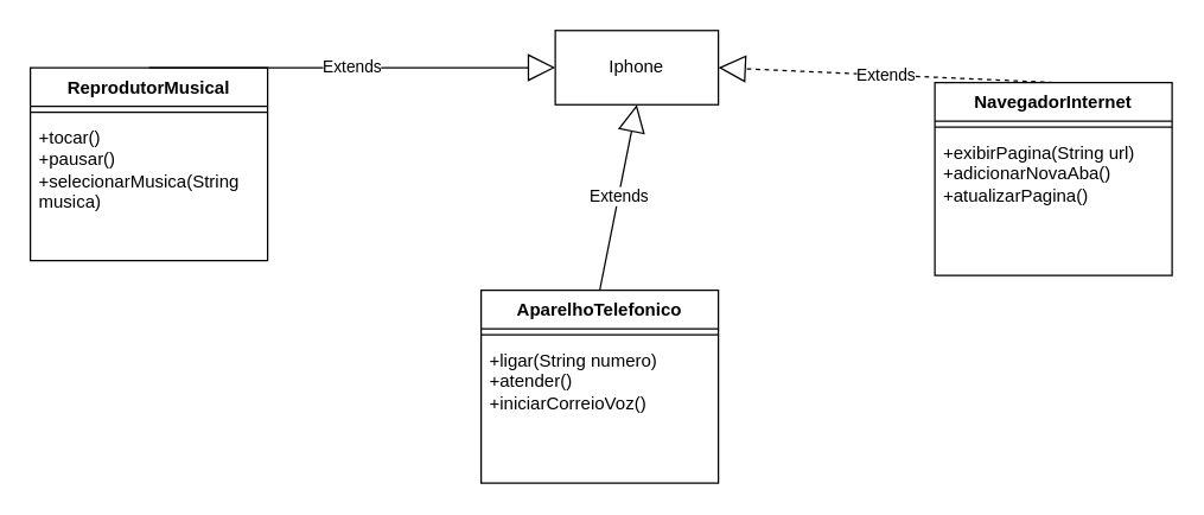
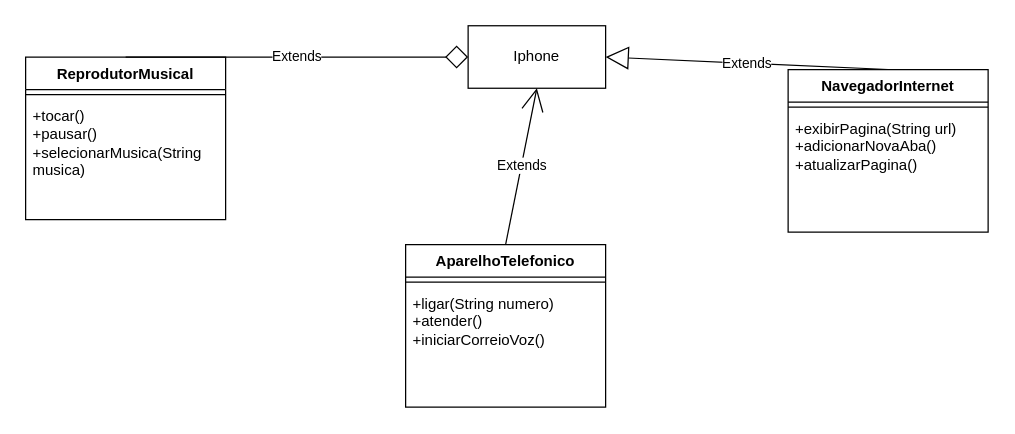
- <mxCell id="12" value="Extends" style="endArrow=block;endSize=16;endFill=0;html=1;rounded=0;exitX=0.5;exitY=0;exitDx=0;exitDy=0;entryX=0;entryY=0.5;entryDx=0;entryDy=0;" edge="1" parent="1" source="2" target="11"><mxGeometry width="160" relative="1" as="geometry"><mxPoint x="490" y="255" as="sourcePoint" /><mxPoint x="650" y="255" as="targetPoint" /></mxGeometry></mxCell>
+ <mxCell id="12" value="Extends" style="endArrow=diamond;endSize=16;endFill=0;html=1;rounded=0;exitX=0.5;exitY=0;exitDx=0;exitDy=0;entryX=0;entryY=0.5;entryDx=0;entryDy=0;" edge="1" parent="1" source="2" target="11"><mxGeometry width="160" relative="1" as="geometry"><mxPoint x="490" y="255" as="sourcePoint" /><mxPoint x="650" y="255" as="targetPoint" /></mxGeometry></mxCell>
- <mxCell id="14" value="Extends" style="endArrow=block;endSize=16;endFill=0;html=1;rounded=0;exitX=0.5;exitY=0;exitDx=0;exitDy=0;entryX=1;entryY=0.5;entryDx=0;entryDy=0;dashed=1;" edge="1" parent="1" source="8" target="11"><mxGeometry width="160" relative="1" as="geometry"><mxPoint x="490" y="255" as="sourcePoint" /><mxPoint x="650" y="255" as="targetPoint" /></mxGeometry></mxCell>
+ <mxCell id="14" value="Extends" style="endArrow=block;endSize=16;endFill=0;html=1;rounded=0;exitX=0.5;exitY=0;exitDx=0;exitDy=0;entryX=1;entryY=0.5;entryDx=0;entryDy=0;" edge="1" parent="1" source="8" target="11"><mxGeometry width="160" relative="1" as="geometry"><mxPoint x="490" y="255" as="sourcePoint" /><mxPoint x="650" y="255" as="targetPoint" /></mxGeometry></mxCell>
- <mxCell id="13" value="Extends" style="endArrow=block;endSize=16;endFill=0;html=1;rounded=0;exitX=0.5;exitY=0;exitDx=0;exitDy=0;entryX=0.5;entryY=1;entryDx=0;entryDy=0;" edge="1" parent="1" source="5" target="11"><mxGeometry width="160" relative="1" as="geometry"><mxPoint x="490" y="255" as="sourcePoint" /><mxPoint x="650" y="255" as="targetPoint" /></mxGeometry></mxCell>
+ <mxCell id="13" value="Extends" style="endArrow=open;endSize=16;endFill=0;html=1;rounded=0;exitX=0.5;exitY=0;exitDx=0;exitDy=0;entryX=0.5;entryY=1;entryDx=0;entryDy=0;" edge="1" parent="1" source="5" target="11"><mxGeometry width="160" relative="1" as="geometry"><mxPoint x="490" y="255" as="sourcePoint" /><mxPoint x="650" y="255" as="targetPoint" /></mxGeometry></mxCell>
